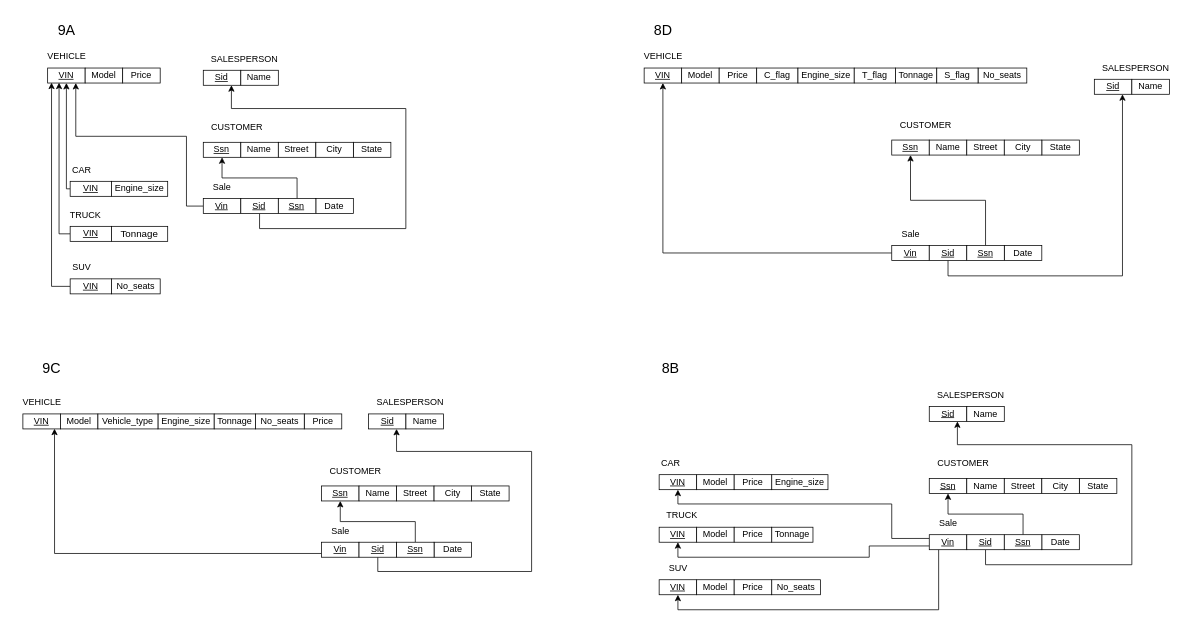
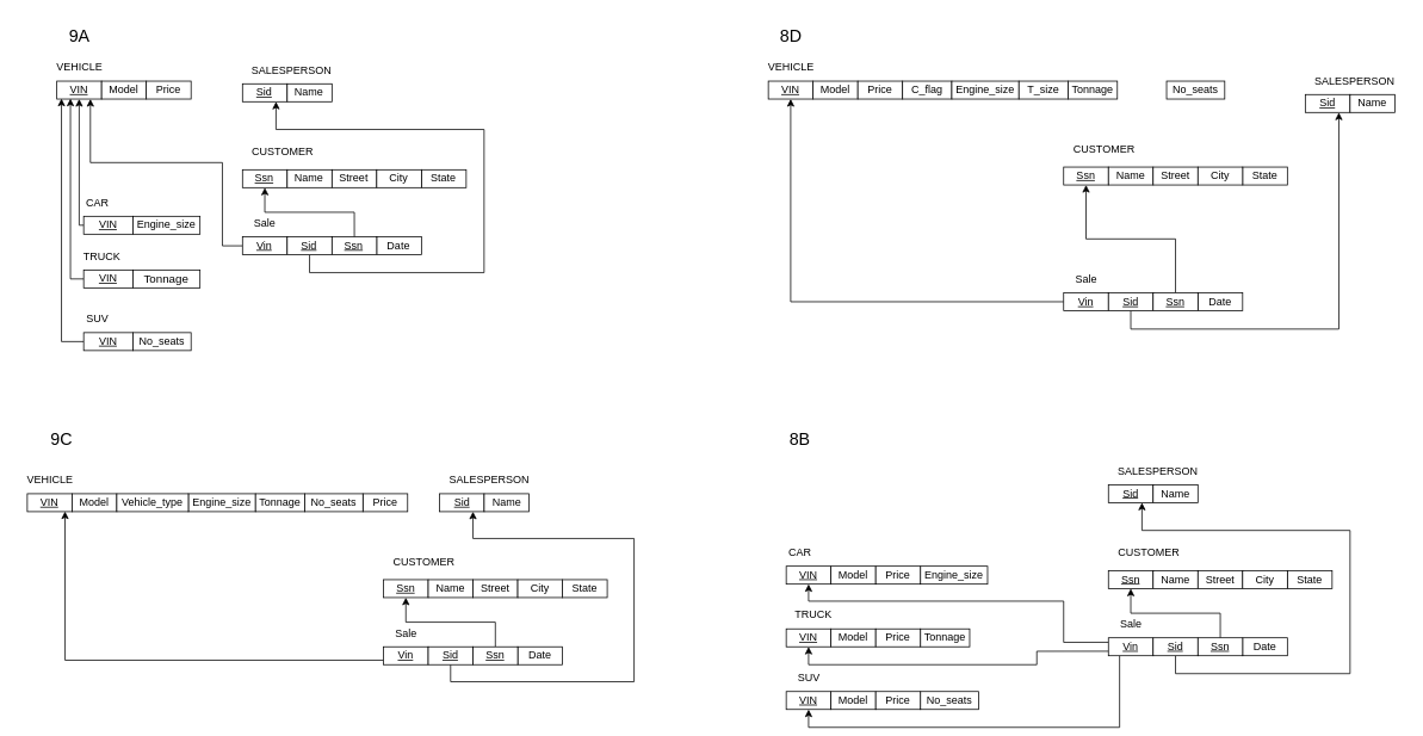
- <mxCell id="123" value="T_flag" style="whiteSpace=wrap;html=1;" parent="1" vertex="1"><mxGeometry x="1138" y="90" width="55" height="20" as="geometry" /></mxCell>
+ <mxCell id="123" value="T_size" style="whiteSpace=wrap;html=1;" parent="1" vertex="1"><mxGeometry x="1138" y="90" width="55" height="20" as="geometry" /></mxCell>
- <mxCell id="124" value="S_flag" style="whiteSpace=wrap;html=1;" parent="1" vertex="1"><mxGeometry x="1248" y="90" width="55" height="20" as="geometry" /></mxCell>
